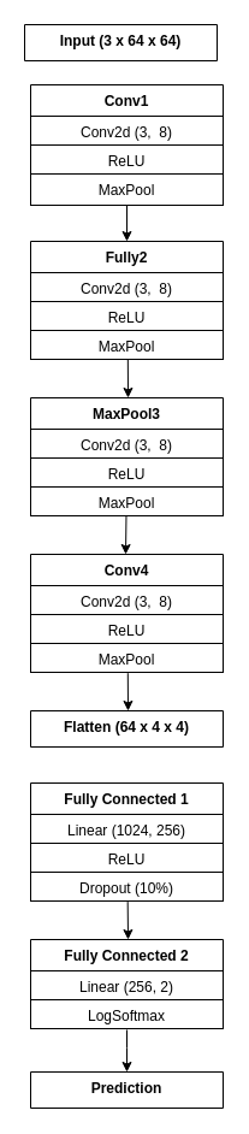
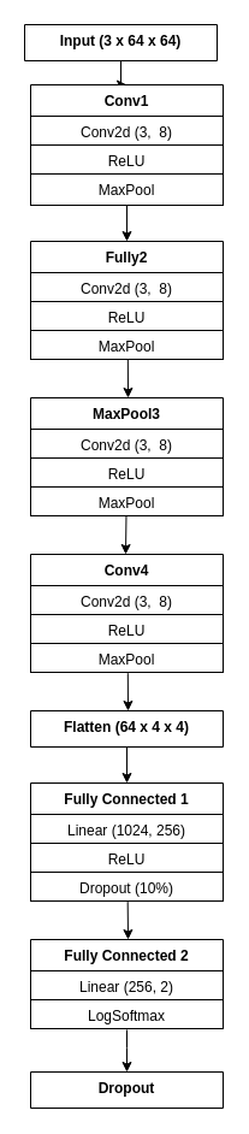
+ <mxCell id="2" style="edgeStyle=orthogonalEdgeStyle;rounded=0;orthogonalLoop=1;jettySize=auto;html=1;" edge="1" parent="1" source="3" target="4"><mxGeometry relative="1" as="geometry" /></mxCell>
+ <mxCell id="24" style="edgeStyle=orthogonalEdgeStyle;rounded=0;orthogonalLoop=1;jettySize=auto;html=1;exitX=0.5;exitY=1;exitDx=0;exitDy=0;startArrow=none;startFill=0;endArrow=classic;endFill=1;" edge="1" parent="1" source="25" target="26"><mxGeometry relative="1" as="geometry" /></mxCell>
- <mxCell id="35" value="Prediction" style="swimlane;fontStyle=1;align=center;verticalAlign=top;childLayout=stackLayout;horizontal=1;startSize=30;horizontalStack=0;resizeParent=1;resizeParentMax=0;resizeLast=0;collapsible=1;marginBottom=0;" vertex="1" parent="1"><mxGeometry x="25" y="890" width="160" height="30" as="geometry" /></mxCell>
+ <mxCell id="35" value="Dropout" style="swimlane;fontStyle=1;align=center;verticalAlign=top;childLayout=stackLayout;horizontal=1;startSize=30;horizontalStack=0;resizeParent=1;resizeParentMax=0;resizeLast=0;collapsible=1;marginBottom=0;" vertex="1" parent="1"><mxGeometry x="25" y="890" width="160" height="30" as="geometry" /></mxCell>
